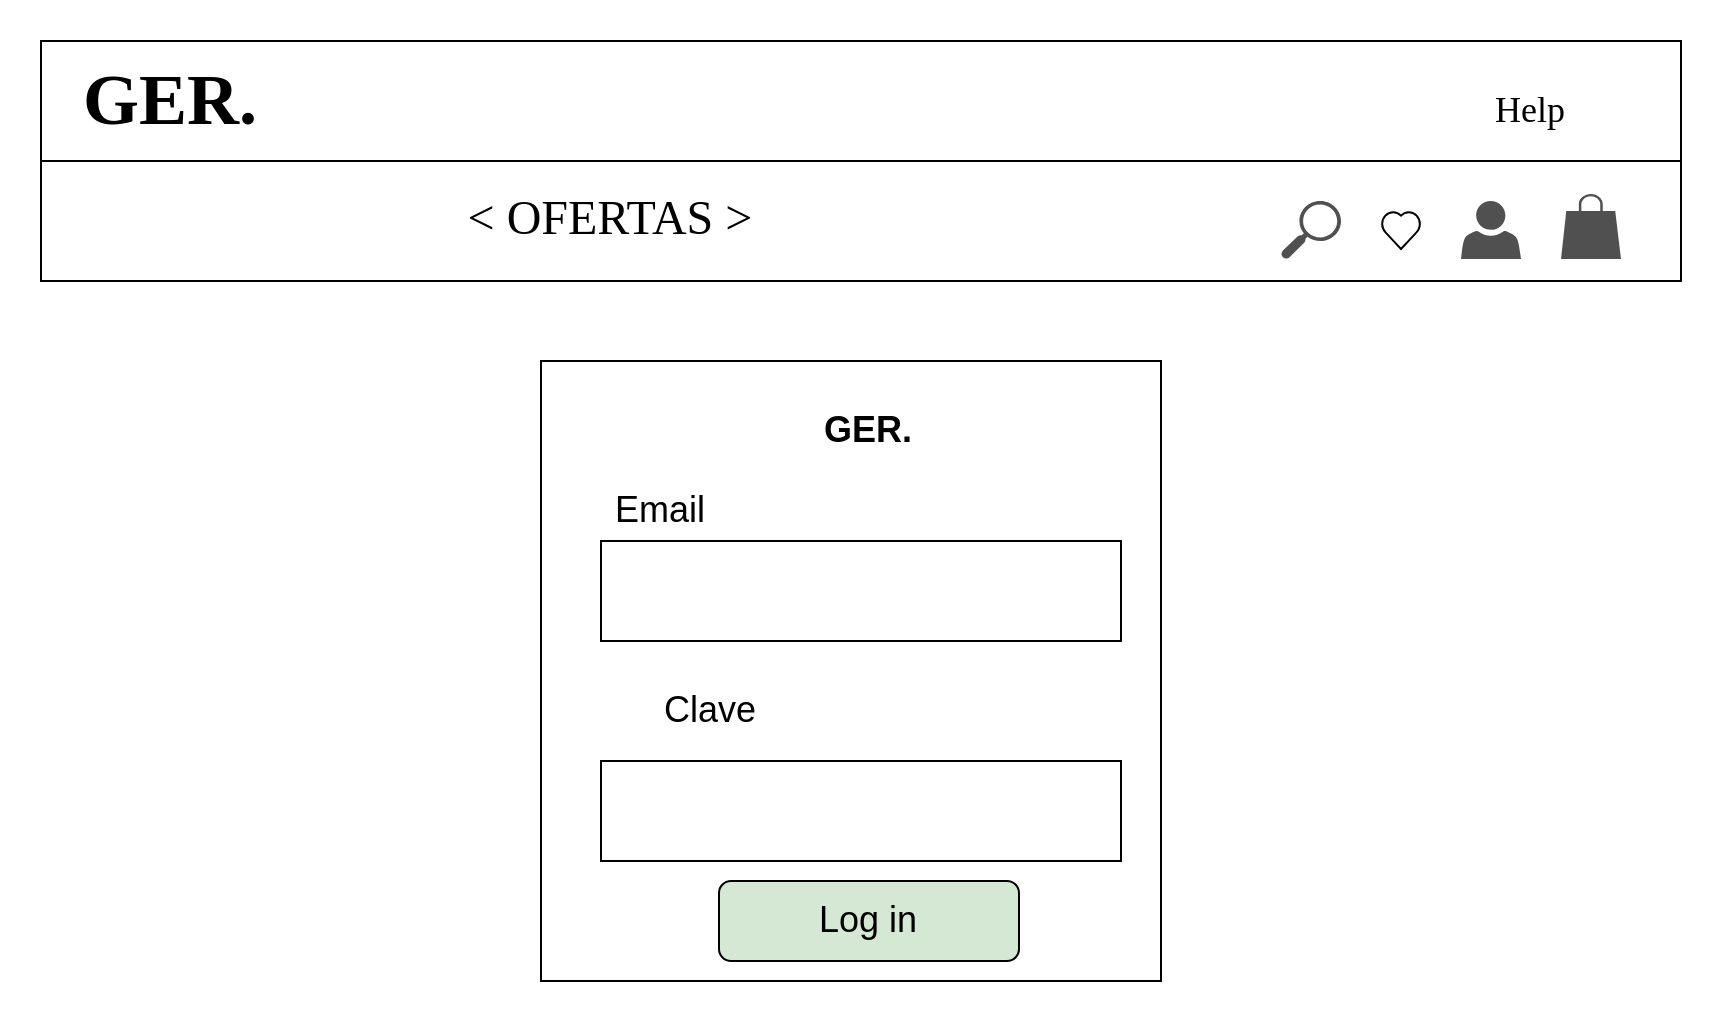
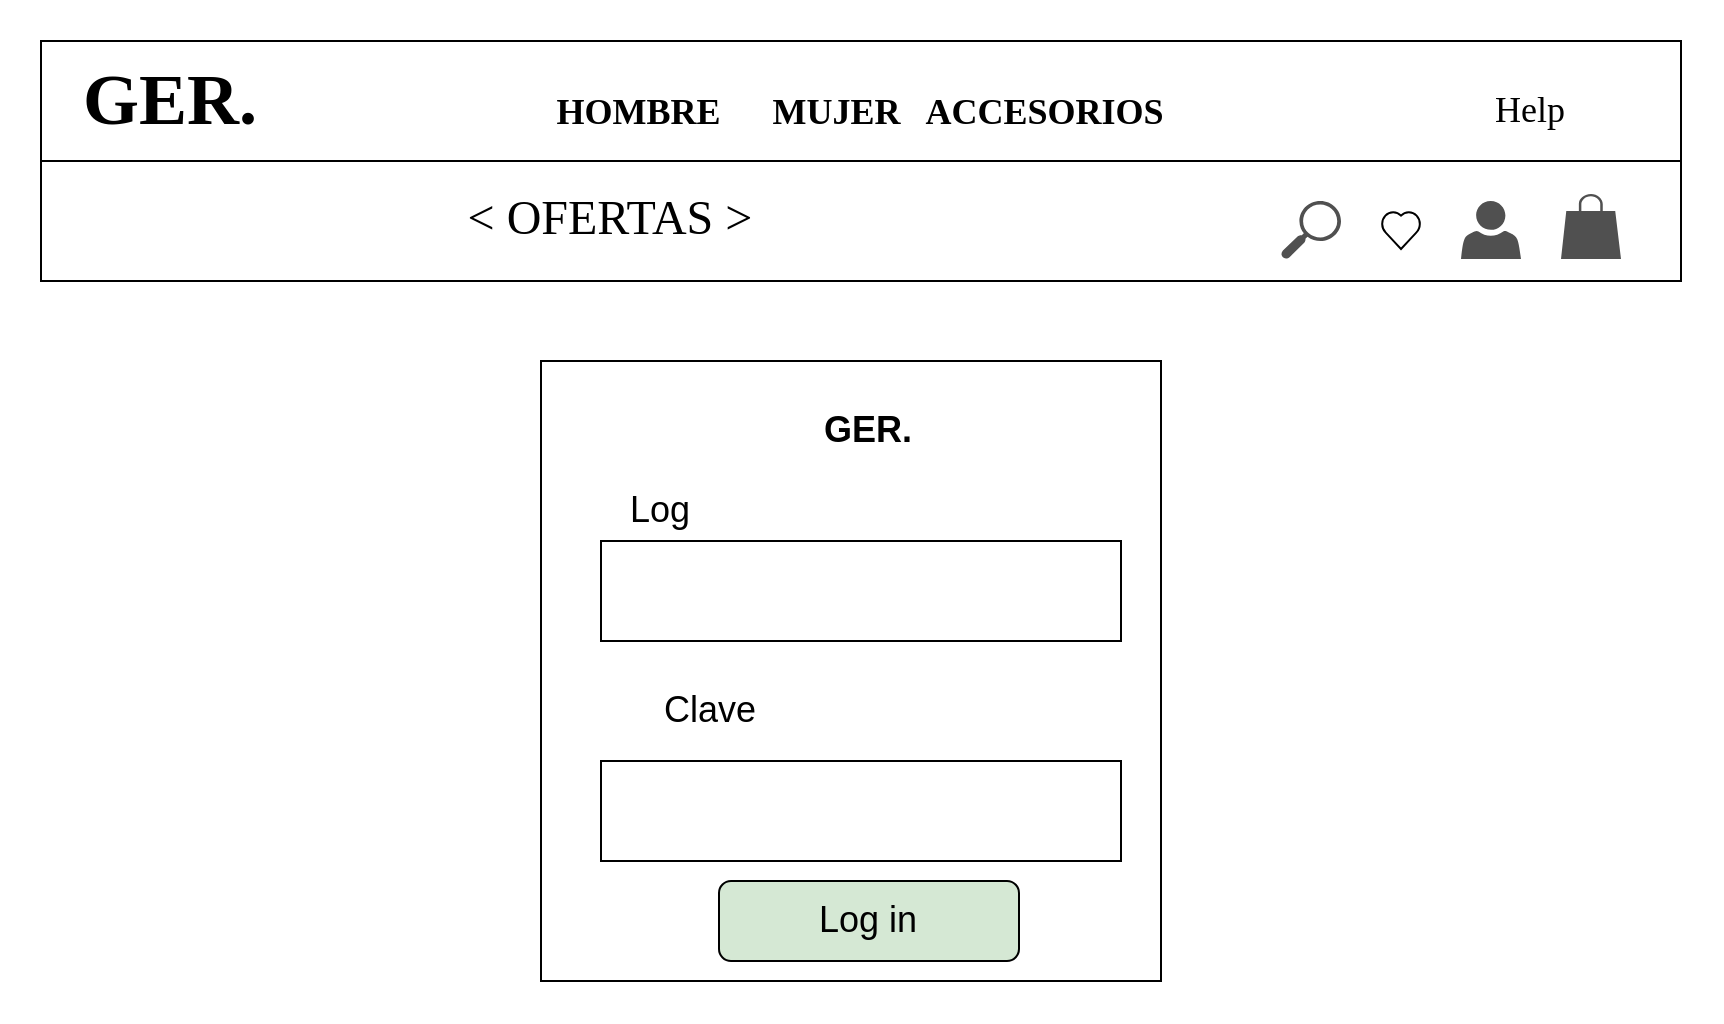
+ <mxCell id="5" value="&lt;font style=&quot;font-size: 18px&quot;&gt;&lt;b&gt;HOMBRE &lt;span style=&quot;white-space: pre&quot;&gt;&#09;&lt;/span&gt;MUJER &lt;span style=&quot;white-space: pre&quot;&gt;&#09;&lt;/span&gt;&amp;nbsp;ACCESORIOS&lt;/b&gt;&lt;/font&gt;" style="text;html=1;strokeColor=none;fillColor=none;align=center;verticalAlign=middle;whiteSpace=wrap;rounded=0;fontFamily=Tahoma;fontSize=36;" parent="1" vertex="1"><mxGeometry x="260" y="35" width="340" height="30" as="geometry" /></mxCell>
- <mxCell id="16" value="Email" style="text;html=1;strokeColor=none;fillColor=none;align=center;verticalAlign=middle;whiteSpace=wrap;rounded=0;fontSize=18;" vertex="1" parent="1"><mxGeometry x="300" y="240" width="60" height="30" as="geometry" /></mxCell>
+ <mxCell id="16" value="Log" style="text;html=1;strokeColor=none;fillColor=none;align=center;verticalAlign=middle;whiteSpace=wrap;rounded=0;fontSize=18;" vertex="1" parent="1"><mxGeometry x="300" y="240" width="60" height="30" as="geometry" /></mxCell>
